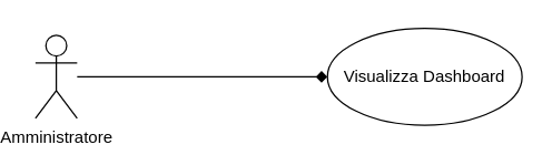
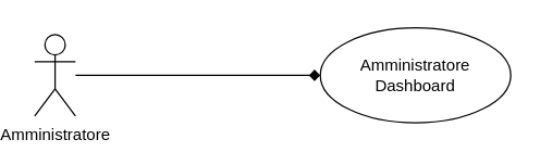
- <mxCell id="3" value="Visualizza Dashboard" style="ellipse;whiteSpace=wrap;html=1;" vertex="1" parent="1"><mxGeometry x="230" y="20" width="140" height="70" as="geometry" /></mxCell>
+ <mxCell id="3" value="Amministratore Dashboard" style="ellipse;whiteSpace=wrap;html=1;" vertex="1" parent="1"><mxGeometry x="230" y="20" width="140" height="70" as="geometry" /></mxCell>
